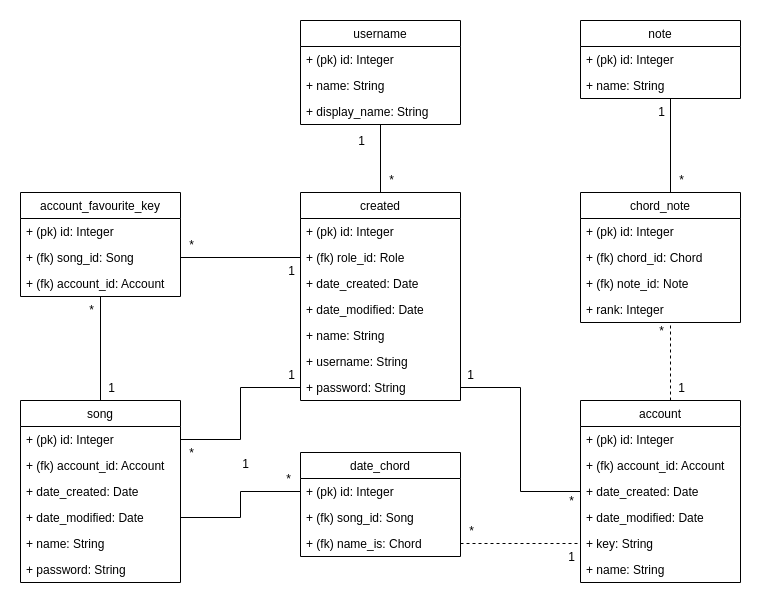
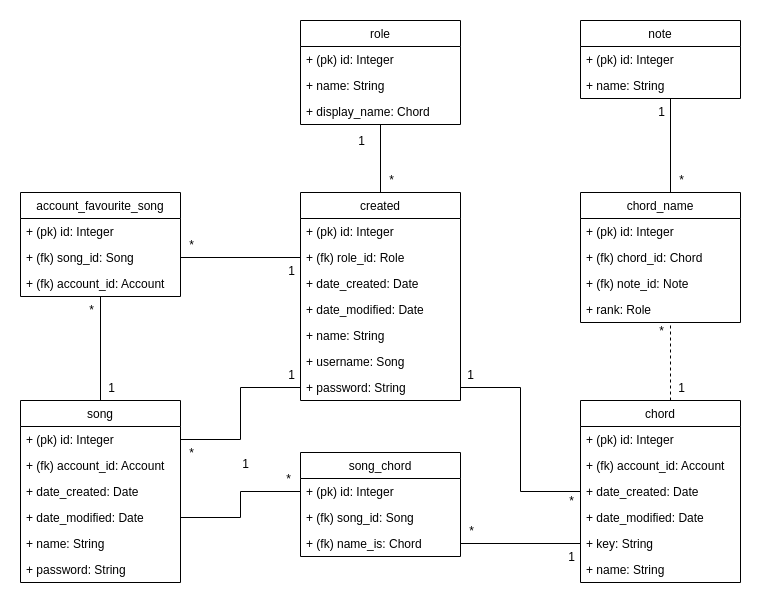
- <mxCell id="13" value="username" style="swimlane;fontStyle=0;childLayout=stackLayout;horizontal=1;startSize=26;fillColor=none;horizontalStack=0;resizeParent=1;resizeParentMax=0;resizeLast=0;collapsible=1;marginBottom=0;" parent="1" vertex="1"><mxGeometry x="300" y="20" width="160" height="104" as="geometry"><mxRectangle x="270" y="35" width="70" height="26" as="alternateBounds" /></mxGeometry></mxCell>
+ <mxCell id="13" value="role" style="swimlane;fontStyle=0;childLayout=stackLayout;horizontal=1;startSize=26;fillColor=none;horizontalStack=0;resizeParent=1;resizeParentMax=0;resizeLast=0;collapsible=1;marginBottom=0;" parent="1" vertex="1"><mxGeometry x="300" y="20" width="160" height="104" as="geometry"><mxRectangle x="270" y="35" width="70" height="26" as="alternateBounds" /></mxGeometry></mxCell>
- <mxCell id="16" value="+ display_name: String" style="text;strokeColor=none;fillColor=none;align=left;verticalAlign=top;spacingLeft=4;spacingRight=4;overflow=hidden;rotatable=0;points=[[0,0.5],[1,0.5]];portConstraint=eastwest;" parent="13" vertex="1"><mxGeometry y="78" width="160" height="26" as="geometry" /></mxCell>
+ <mxCell id="16" value="+ display_name: Chord" style="text;strokeColor=none;fillColor=none;align=left;verticalAlign=top;spacingLeft=4;spacingRight=4;overflow=hidden;rotatable=0;points=[[0,0.5],[1,0.5]];portConstraint=eastwest;" parent="13" vertex="1"><mxGeometry y="78" width="160" height="26" as="geometry" /></mxCell>
- <mxCell id="51" value="account_favourite_key" style="swimlane;fontStyle=0;childLayout=stackLayout;horizontal=1;startSize=26;fillColor=none;horizontalStack=0;resizeParent=1;resizeParentMax=0;resizeLast=0;collapsible=1;marginBottom=0;" parent="1" vertex="1"><mxGeometry x="20" y="192" width="160" height="104" as="geometry"><mxRectangle x="270" y="35" width="70" height="26" as="alternateBounds" /></mxGeometry></mxCell>
+ <mxCell id="51" value="account_favourite_song" style="swimlane;fontStyle=0;childLayout=stackLayout;horizontal=1;startSize=26;fillColor=none;horizontalStack=0;resizeParent=1;resizeParentMax=0;resizeLast=0;collapsible=1;marginBottom=0;" parent="1" vertex="1"><mxGeometry x="20" y="192" width="160" height="104" as="geometry"><mxRectangle x="270" y="35" width="70" height="26" as="alternateBounds" /></mxGeometry></mxCell>
- <mxCell id="33" value="chord_note" style="swimlane;fontStyle=0;childLayout=stackLayout;horizontal=1;startSize=26;fillColor=none;horizontalStack=0;resizeParent=1;resizeParentMax=0;resizeLast=0;collapsible=1;marginBottom=0;" parent="1" vertex="1"><mxGeometry x="580" y="192" width="160" height="130" as="geometry"><mxRectangle x="270" y="35" width="70" height="26" as="alternateBounds" /></mxGeometry></mxCell>
+ <mxCell id="33" value="chord_name" style="swimlane;fontStyle=0;childLayout=stackLayout;horizontal=1;startSize=26;fillColor=none;horizontalStack=0;resizeParent=1;resizeParentMax=0;resizeLast=0;collapsible=1;marginBottom=0;" parent="1" vertex="1"><mxGeometry x="580" y="192" width="160" height="130" as="geometry"><mxRectangle x="270" y="35" width="70" height="26" as="alternateBounds" /></mxGeometry></mxCell>
- <mxCell id="37" value="+ rank: Integer" style="text;strokeColor=none;fillColor=none;align=left;verticalAlign=top;spacingLeft=4;spacingRight=4;overflow=hidden;rotatable=0;points=[[0,0.5],[1,0.5]];portConstraint=eastwest;" parent="33" vertex="1"><mxGeometry y="104" width="160" height="26" as="geometry" /></mxCell>
+ <mxCell id="37" value="+ rank: Role" style="text;strokeColor=none;fillColor=none;align=left;verticalAlign=top;spacingLeft=4;spacingRight=4;overflow=hidden;rotatable=0;points=[[0,0.5],[1,0.5]];portConstraint=eastwest;" parent="33" vertex="1"><mxGeometry y="104" width="160" height="26" as="geometry" /></mxCell>
- <mxCell id="11" value="+ username: String" style="text;strokeColor=none;fillColor=none;align=left;verticalAlign=top;spacingLeft=4;spacingRight=4;overflow=hidden;rotatable=0;points=[[0,0.5],[1,0.5]];portConstraint=eastwest;" parent="5" vertex="1"><mxGeometry y="156" width="160" height="26" as="geometry" /></mxCell>
+ <mxCell id="11" value="+ username: Song" style="text;strokeColor=none;fillColor=none;align=left;verticalAlign=top;spacingLeft=4;spacingRight=4;overflow=hidden;rotatable=0;points=[[0,0.5],[1,0.5]];portConstraint=eastwest;" parent="5" vertex="1"><mxGeometry y="156" width="160" height="26" as="geometry" /></mxCell>
- <mxCell id="23" value="account" style="swimlane;fontStyle=0;childLayout=stackLayout;horizontal=1;startSize=26;fillColor=none;horizontalStack=0;resizeParent=1;resizeParentMax=0;resizeLast=0;collapsible=1;marginBottom=0;" parent="1" vertex="1"><mxGeometry x="580" y="400" width="160" height="182" as="geometry"><mxRectangle x="270" y="35" width="70" height="26" as="alternateBounds" /></mxGeometry></mxCell>
+ <mxCell id="23" value="chord" style="swimlane;fontStyle=0;childLayout=stackLayout;horizontal=1;startSize=26;fillColor=none;horizontalStack=0;resizeParent=1;resizeParentMax=0;resizeLast=0;collapsible=1;marginBottom=0;" parent="1" vertex="1"><mxGeometry x="580" y="400" width="160" height="182" as="geometry"><mxRectangle x="270" y="35" width="70" height="26" as="alternateBounds" /></mxGeometry></mxCell>
- <mxCell id="55" value="date_chord" style="swimlane;fontStyle=0;childLayout=stackLayout;horizontal=1;startSize=26;fillColor=none;horizontalStack=0;resizeParent=1;resizeParentMax=0;resizeLast=0;collapsible=1;marginBottom=0;" parent="1" vertex="1"><mxGeometry x="300" y="452" width="160" height="104" as="geometry"><mxRectangle x="270" y="35" width="70" height="26" as="alternateBounds" /></mxGeometry></mxCell>
+ <mxCell id="55" value="song_chord" style="swimlane;fontStyle=0;childLayout=stackLayout;horizontal=1;startSize=26;fillColor=none;horizontalStack=0;resizeParent=1;resizeParentMax=0;resizeLast=0;collapsible=1;marginBottom=0;" parent="1" vertex="1"><mxGeometry x="300" y="452" width="160" height="104" as="geometry"><mxRectangle x="270" y="35" width="70" height="26" as="alternateBounds" /></mxGeometry></mxCell>
- <mxCell id="62" style="edgeStyle=orthogonalEdgeStyle;rounded=0;orthogonalLoop=1;jettySize=auto;html=1;entryX=0;entryY=0.5;entryDx=0;entryDy=0;endArrow=none;endFill=0;dashed=1;" parent="1" source="58" target="28" edge="1"><mxGeometry relative="1" as="geometry" /></mxCell>
+ <mxCell id="62" style="edgeStyle=orthogonalEdgeStyle;rounded=0;orthogonalLoop=1;jettySize=auto;html=1;entryX=0;entryY=0.5;entryDx=0;entryDy=0;endArrow=none;endFill=0;" parent="1" source="58" target="28" edge="1"><mxGeometry relative="1" as="geometry" /></mxCell>
